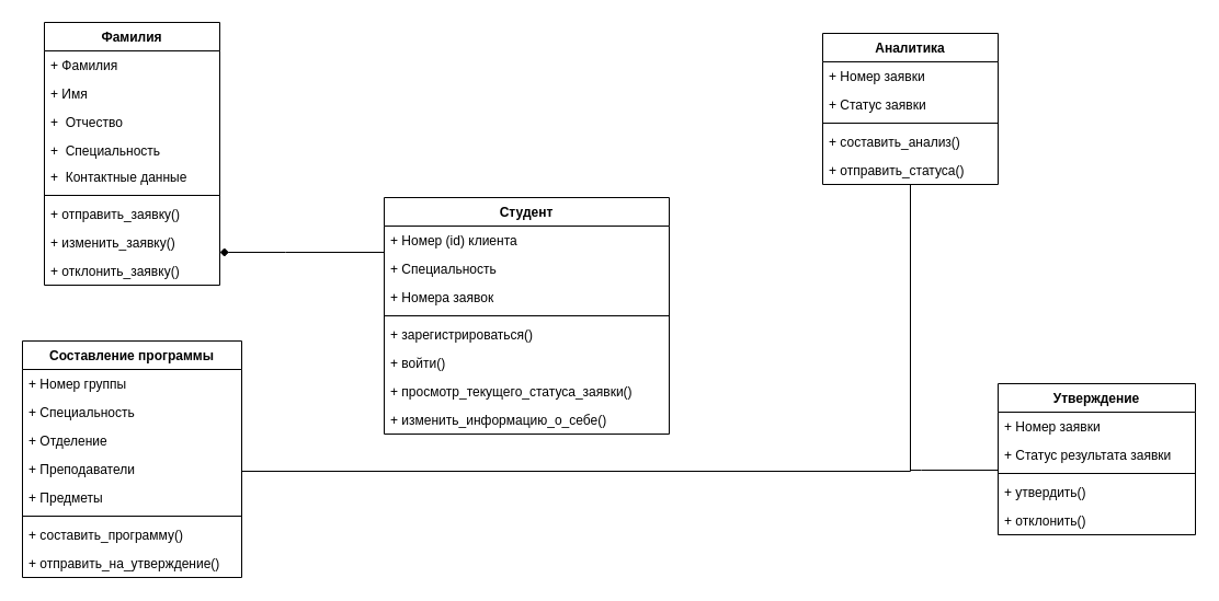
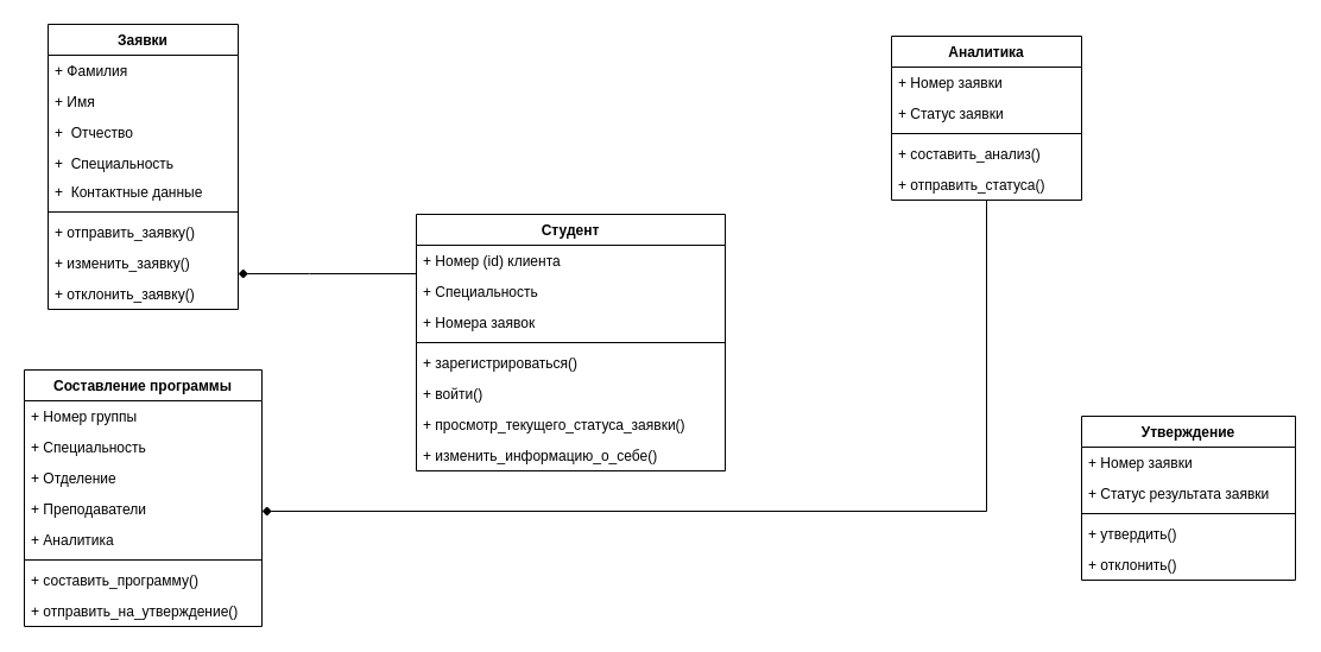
- <mxCell id="2" value="Фамилия" style="swimlane;fontStyle=1;align=center;verticalAlign=top;childLayout=stackLayout;horizontal=1;startSize=26;horizontalStack=0;resizeParent=1;resizeParentMax=0;resizeLast=0;collapsible=1;marginBottom=0;" vertex="1" parent="1"><mxGeometry x="40" y="20" width="160" height="240" as="geometry" /></mxCell>
+ <mxCell id="2" value="Заявки" style="swimlane;fontStyle=1;align=center;verticalAlign=top;childLayout=stackLayout;horizontal=1;startSize=26;horizontalStack=0;resizeParent=1;resizeParentMax=0;resizeLast=0;collapsible=1;marginBottom=0;" vertex="1" parent="1"><mxGeometry x="40" y="20" width="160" height="240" as="geometry" /></mxCell>
- <mxCell id="44" value="" style="endArrow=none;html=1;edgeStyle=orthogonalEdgeStyle;rounded=0;" edge="1" parent="1" source="18" target="12"><mxGeometry relative="1" as="geometry"><mxPoint x="760" y="630" as="sourcePoint" /><mxPoint x="510" y="680" as="targetPoint" /><Array as="points"><mxPoint x="840" y="429" /><mxPoint x="840" y="429" /></Array></mxGeometry></mxCell>
- <mxCell id="43" value="" style="endArrow=none;html=1;edgeStyle=orthogonalEdgeStyle;rounded=0;" edge="1" parent="1" source="12" target="34"><mxGeometry relative="1" as="geometry"><mxPoint x="600" y="657.5" as="sourcePoint" /><mxPoint x="300" y="657.5" as="targetPoint" /><Array as="points"><mxPoint x="210" y="430" /><mxPoint x="210" y="430" /></Array></mxGeometry></mxCell>
+ <mxCell id="43" value="" style="endArrow=diamond;html=1;edgeStyle=orthogonalEdgeStyle;rounded=0;" edge="1" parent="1" source="12" target="34"><mxGeometry relative="1" as="geometry"><mxPoint x="600" y="657.5" as="sourcePoint" /><mxPoint x="300" y="657.5" as="targetPoint" /><Array as="points"><mxPoint x="210" y="430" /><mxPoint x="210" y="430" /></Array></mxGeometry></mxCell>
- <mxCell id="39" value="+ Предметы" style="text;strokeColor=none;fillColor=none;align=left;verticalAlign=top;spacingLeft=4;spacingRight=4;overflow=hidden;rotatable=0;points=[[0,0.5],[1,0.5]];portConstraint=eastwest;" vertex="1" parent="34"><mxGeometry y="130" width="200" height="26" as="geometry" /></mxCell>
+ <mxCell id="39" value="+ Аналитика" style="text;strokeColor=none;fillColor=none;align=left;verticalAlign=top;spacingLeft=4;spacingRight=4;overflow=hidden;rotatable=0;points=[[0,0.5],[1,0.5]];portConstraint=eastwest;" vertex="1" parent="34"><mxGeometry y="130" width="200" height="26" as="geometry" /></mxCell>
